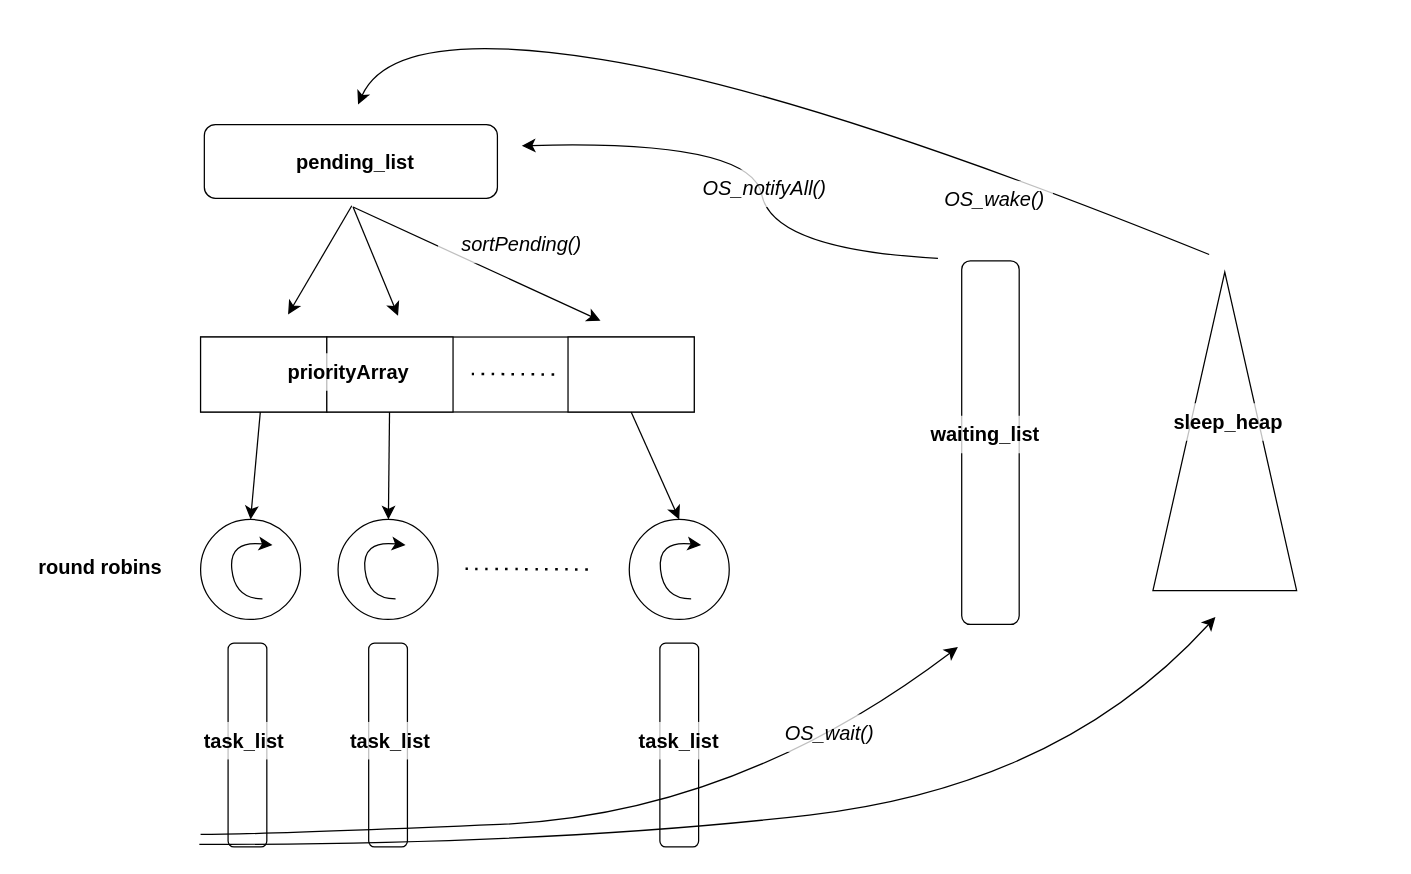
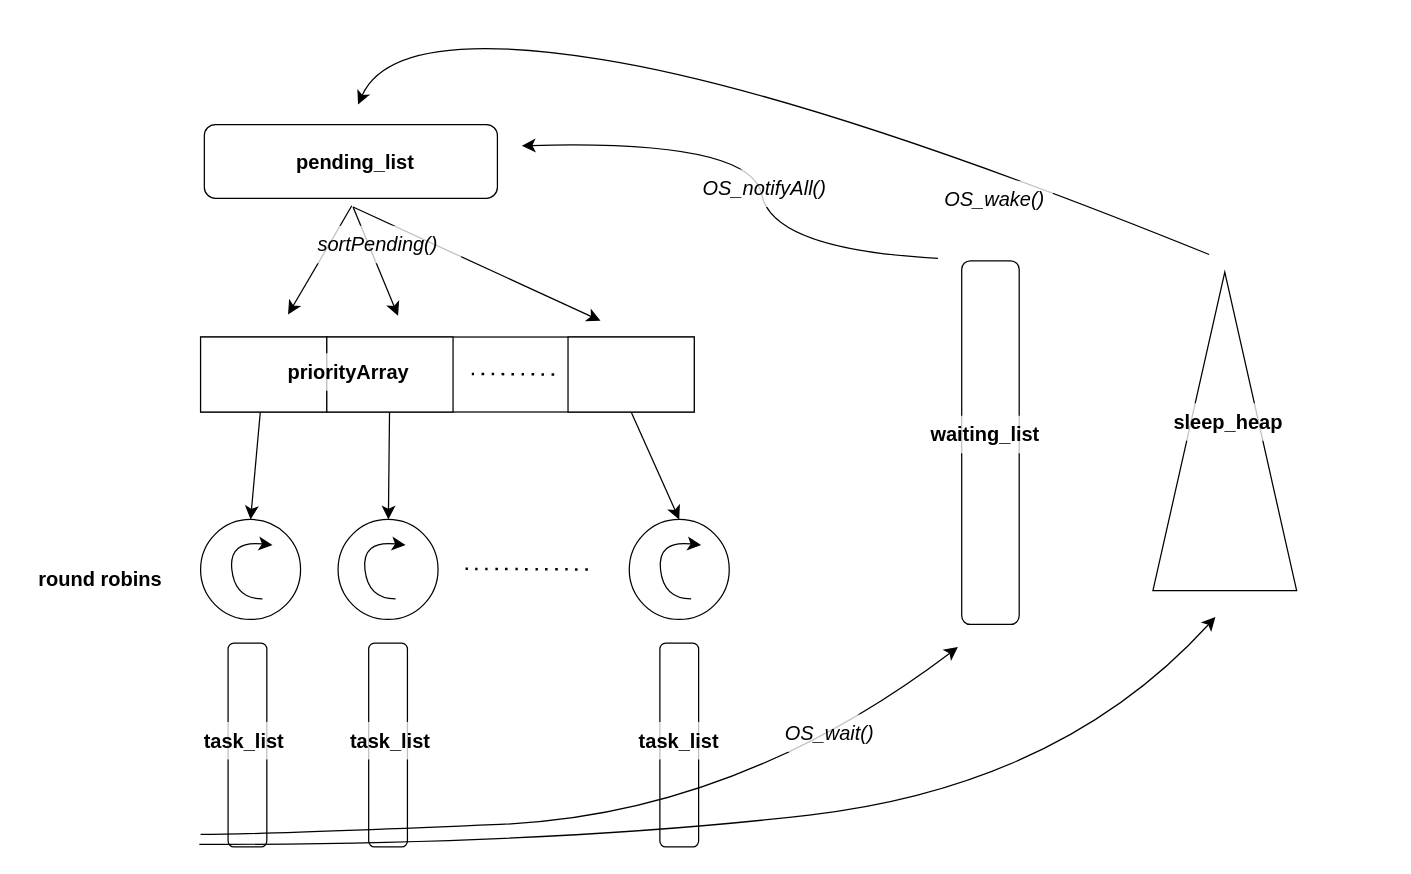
- <mxCell id="34" value="sortPending()" style="text;html=1;align=center;verticalAlign=middle;whiteSpace=wrap;rounded=0;fontSize=16;opacity=75;fillColor=default;fontStyle=2" vertex="1" parent="1"><mxGeometry x="350" y="180" width="133.5" height="30" as="geometry" /></mxCell>
+ <mxCell id="34" value="sortPending()" style="text;html=1;align=center;verticalAlign=middle;whiteSpace=wrap;rounded=0;fontSize=16;opacity=75;fillColor=default;fontStyle=2" vertex="1" parent="1"><mxGeometry x="235" y="180" width="133.5" height="30" as="geometry" /></mxCell>
- <mxCell id="36" value="round robins" style="text;html=1;align=center;verticalAlign=middle;whiteSpace=wrap;rounded=0;fontSize=16;opacity=75;fillColor=default;fontStyle=1" vertex="1" parent="1"><mxGeometry x="20" y="438" width="120" height="30" as="geometry" /></mxCell>
+ <mxCell id="36" value="round robins" style="text;html=1;align=center;verticalAlign=middle;whiteSpace=wrap;rounded=0;fontSize=16;opacity=75;fillColor=default;fontStyle=1" vertex="1" parent="1"><mxGeometry x="20" y="438" width="120" height="50" as="geometry" /></mxCell>
